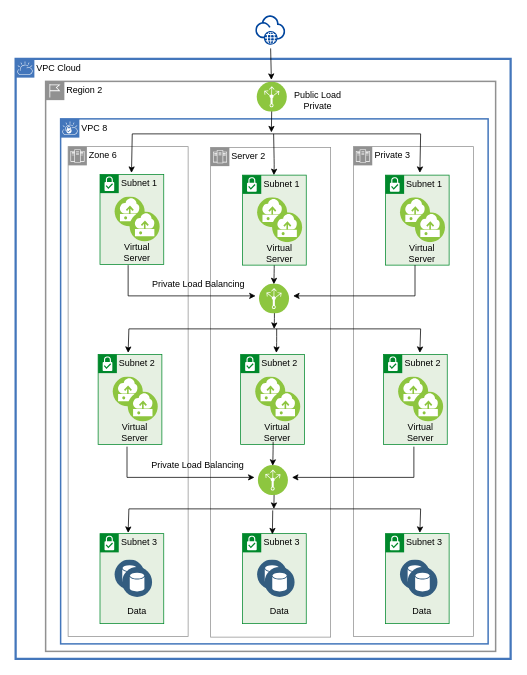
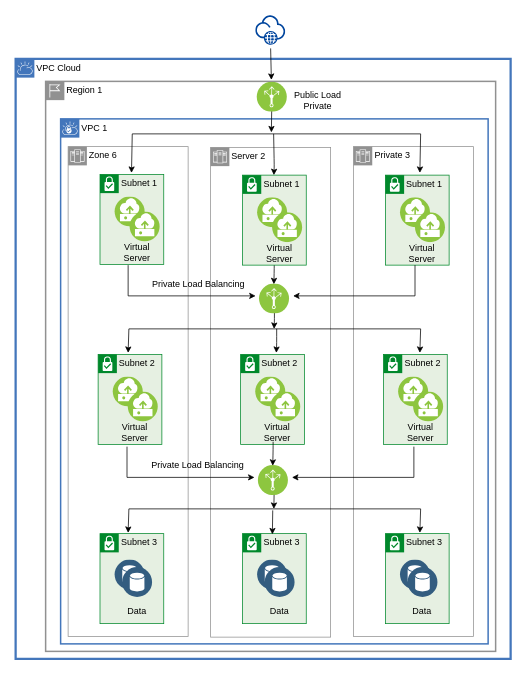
- <mxCell id="6" value="Region 2" style="shape=mxgraph.ibm.box;prType=region;fontStyle=0;verticalAlign=top;align=left;spacingLeft=32;spacingTop=4;fillColor=none;rounded=0;whiteSpace=wrap;html=1;strokeColor=#919191;strokeWidth=2;dashed=0;container=0;spacing=-4;collapsible=0;expand=0;recursiveResize=0;fontSize=12;fontColor=#000000;" parent="2" vertex="1"><mxGeometry x="40" y="88" width="600" height="760" as="geometry" /></mxCell>
+ <mxCell id="6" value="Region 1" style="shape=mxgraph.ibm.box;prType=region;fontStyle=0;verticalAlign=top;align=left;spacingLeft=32;spacingTop=4;fillColor=none;rounded=0;whiteSpace=wrap;html=1;strokeColor=#919191;strokeWidth=2;dashed=0;container=0;spacing=-4;collapsible=0;expand=0;recursiveResize=0;fontSize=12;fontColor=#000000;" parent="2" vertex="1"><mxGeometry x="40" y="88" width="600" height="760" as="geometry" /></mxCell>
- <mxCell id="7" value="VPC 8" style="shape=mxgraph.ibm.box;prType=vpc;fontStyle=0;verticalAlign=top;align=left;spacingLeft=32;spacingTop=4;fillColor=none;rounded=0;whiteSpace=wrap;html=1;strokeColor=#4376BB;strokeWidth=2;dashed=0;container=0;spacing=-4;collapsible=0;expand=0;recursiveResize=0;fontSize=12;fontColor=#000000;" parent="2" vertex="1"><mxGeometry x="60" y="138" width="570" height="700" as="geometry" /></mxCell>
+ <mxCell id="7" value="VPC 1" style="shape=mxgraph.ibm.box;prType=vpc;fontStyle=0;verticalAlign=top;align=left;spacingLeft=32;spacingTop=4;fillColor=none;rounded=0;whiteSpace=wrap;html=1;strokeColor=#4376BB;strokeWidth=2;dashed=0;container=0;spacing=-4;collapsible=0;expand=0;recursiveResize=0;fontSize=12;fontColor=#000000;" parent="2" vertex="1"><mxGeometry x="60" y="138" width="570" height="700" as="geometry" /></mxCell>
